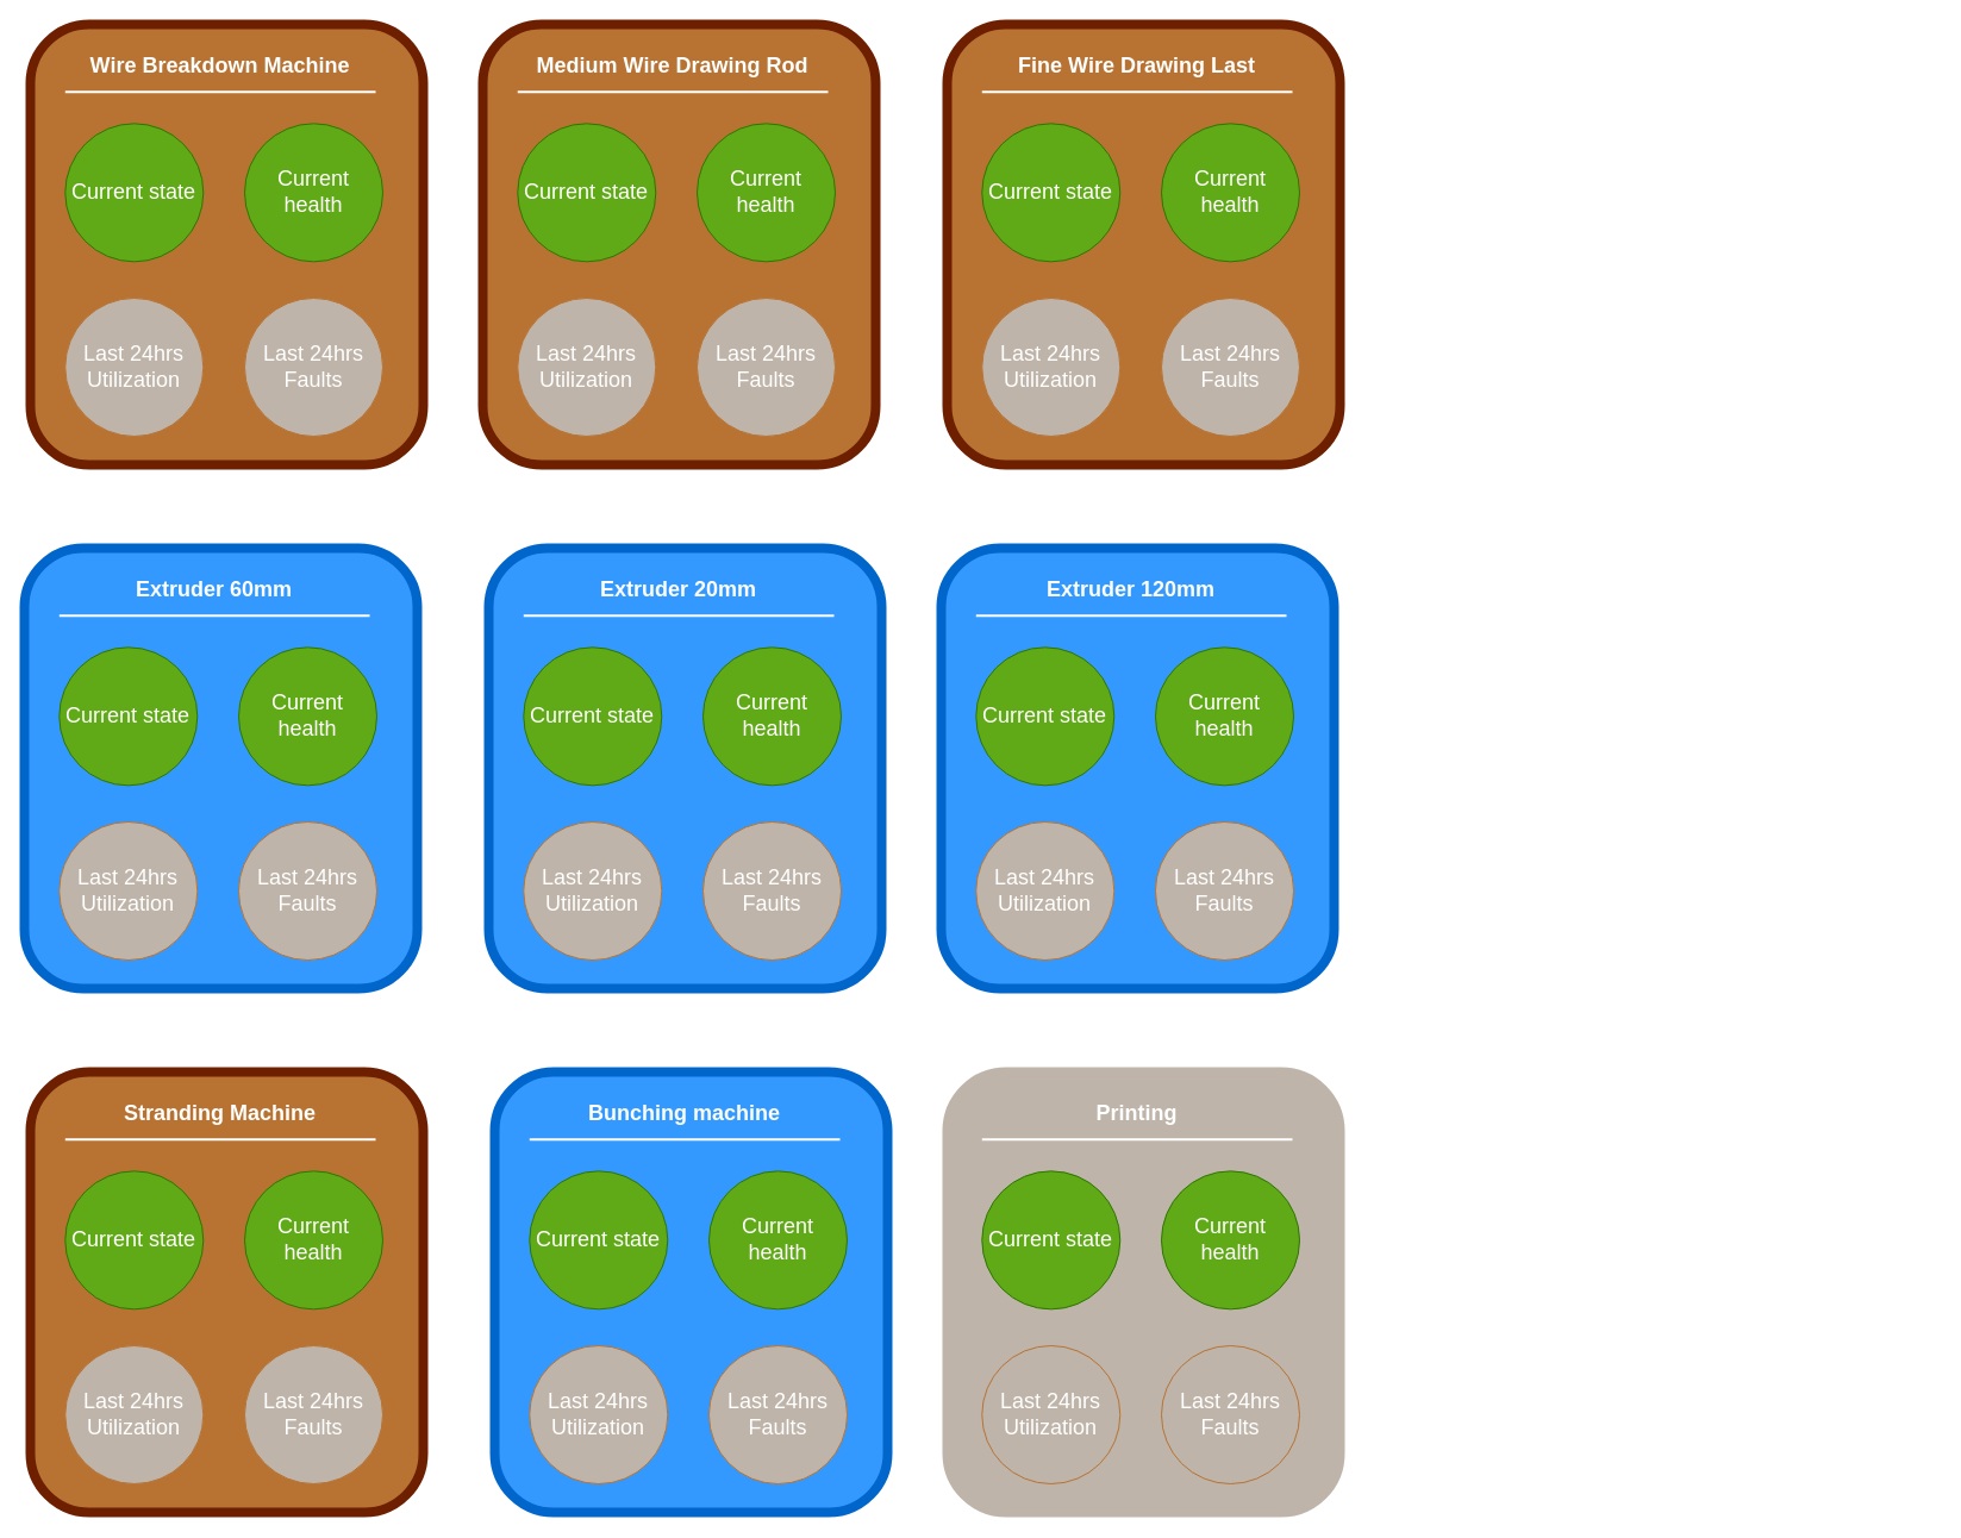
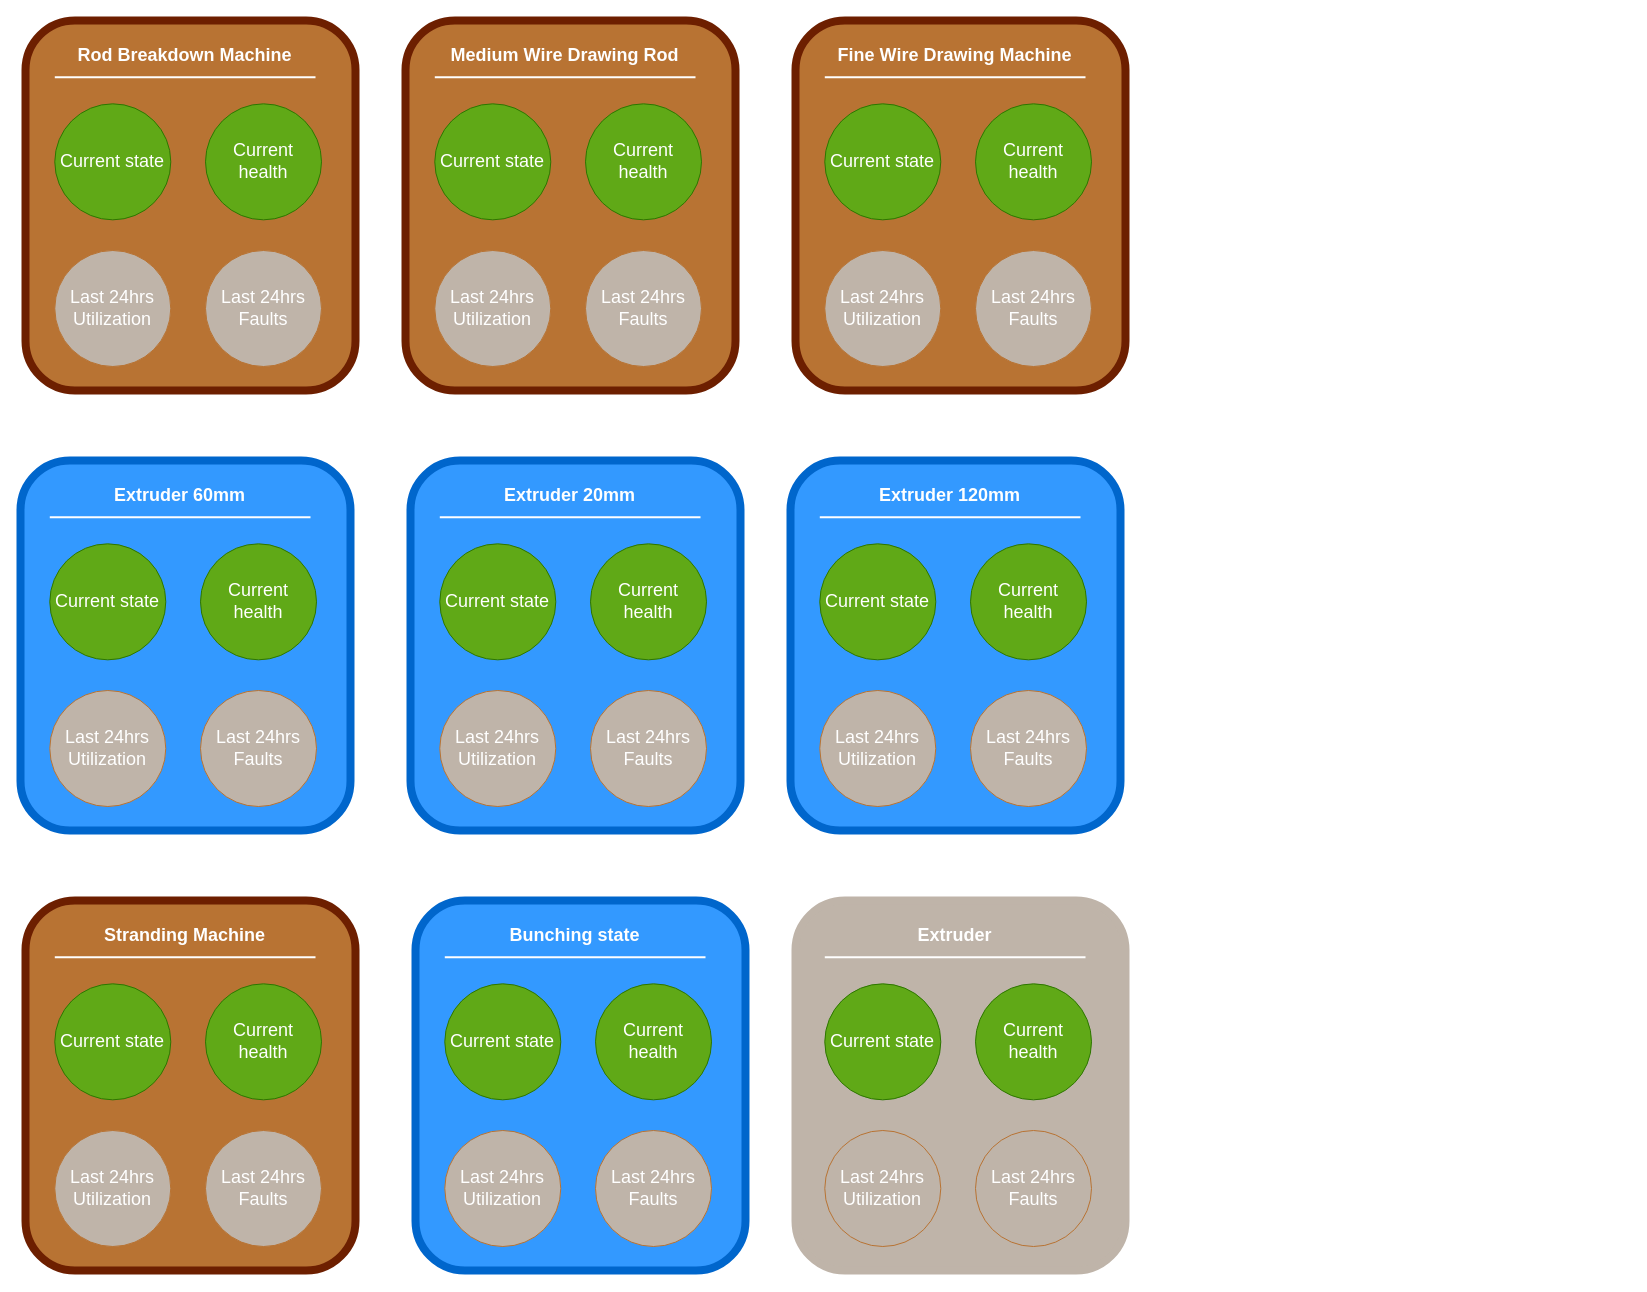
- <mxCell id="6" value="&lt;font style=&quot;font-size: 18px&quot;&gt;Wire Breakdown Machine&lt;/font&gt;" style="text;html=1;strokeColor=none;fillColor=none;align=center;verticalAlign=middle;whiteSpace=wrap;rounded=0;shadow=0;fontSize=27;fontColor=#FFFFFF;fontStyle=1" parent="4" vertex="1"><mxGeometry x="22.14" y="10.41" width="275" height="42.59" as="geometry" /></mxCell>
+ <mxCell id="6" value="&lt;font style=&quot;font-size: 18px&quot;&gt;Rod Breakdown Machine&lt;/font&gt;" style="text;html=1;strokeColor=none;fillColor=none;align=center;verticalAlign=middle;whiteSpace=wrap;rounded=0;shadow=0;fontSize=27;fontColor=#FFFFFF;fontStyle=1" parent="4" vertex="1"><mxGeometry x="22.14" y="10.41" width="275" height="42.59" as="geometry" /></mxCell>
- <mxCell id="24" value="&lt;font style=&quot;font-size: 18px&quot;&gt;Fine Wire Drawing Last&lt;/font&gt;" style="text;html=1;strokeColor=none;fillColor=none;align=center;verticalAlign=middle;whiteSpace=wrap;rounded=0;shadow=0;fontSize=27;fontColor=#FFFFFF;fontStyle=1" vertex="1" parent="22"><mxGeometry x="22.14" y="10.41" width="275" height="42.59" as="geometry" /></mxCell>
+ <mxCell id="24" value="&lt;font style=&quot;font-size: 18px&quot;&gt;Fine Wire Drawing Machine&lt;/font&gt;" style="text;html=1;strokeColor=none;fillColor=none;align=center;verticalAlign=middle;whiteSpace=wrap;rounded=0;shadow=0;fontSize=27;fontColor=#FFFFFF;fontStyle=1" vertex="1" parent="22"><mxGeometry x="22.14" y="10.41" width="275" height="42.59" as="geometry" /></mxCell>
- <mxCell id="70" value="&lt;font style=&quot;font-size: 18px&quot;&gt;Bunching machine&lt;/font&gt;" style="text;html=1;strokeColor=none;fillColor=none;align=center;verticalAlign=middle;whiteSpace=wrap;rounded=0;shadow=0;fontSize=27;fontColor=#FFFFFF;fontStyle=1" vertex="1" parent="68"><mxGeometry x="22.14" y="10.41" width="275" height="42.59" as="geometry" /></mxCell>
+ <mxCell id="70" value="&lt;font style=&quot;font-size: 18px&quot;&gt;Bunching state&lt;/font&gt;" style="text;html=1;strokeColor=none;fillColor=none;align=center;verticalAlign=middle;whiteSpace=wrap;rounded=0;shadow=0;fontSize=27;fontColor=#FFFFFF;fontStyle=1" vertex="1" parent="68"><mxGeometry x="22.14" y="10.41" width="275" height="42.59" as="geometry" /></mxCell>
- <mxCell id="78" value="&lt;font style=&quot;font-size: 18px&quot;&gt;Printing&lt;/font&gt;" style="text;html=1;strokeColor=none;fillColor=none;align=center;verticalAlign=middle;whiteSpace=wrap;rounded=0;shadow=0;fontSize=27;fontColor=#FFFFFF;fontStyle=1" vertex="1" parent="76"><mxGeometry x="22.14" y="10.41" width="275" height="42.59" as="geometry" /></mxCell>
+ <mxCell id="78" value="&lt;font style=&quot;font-size: 18px&quot;&gt;Extruder&lt;/font&gt;" style="text;html=1;strokeColor=none;fillColor=none;align=center;verticalAlign=middle;whiteSpace=wrap;rounded=0;shadow=0;fontSize=27;fontColor=#FFFFFF;fontStyle=1" vertex="1" parent="76"><mxGeometry x="22.14" y="10.41" width="275" height="42.59" as="geometry" /></mxCell>
